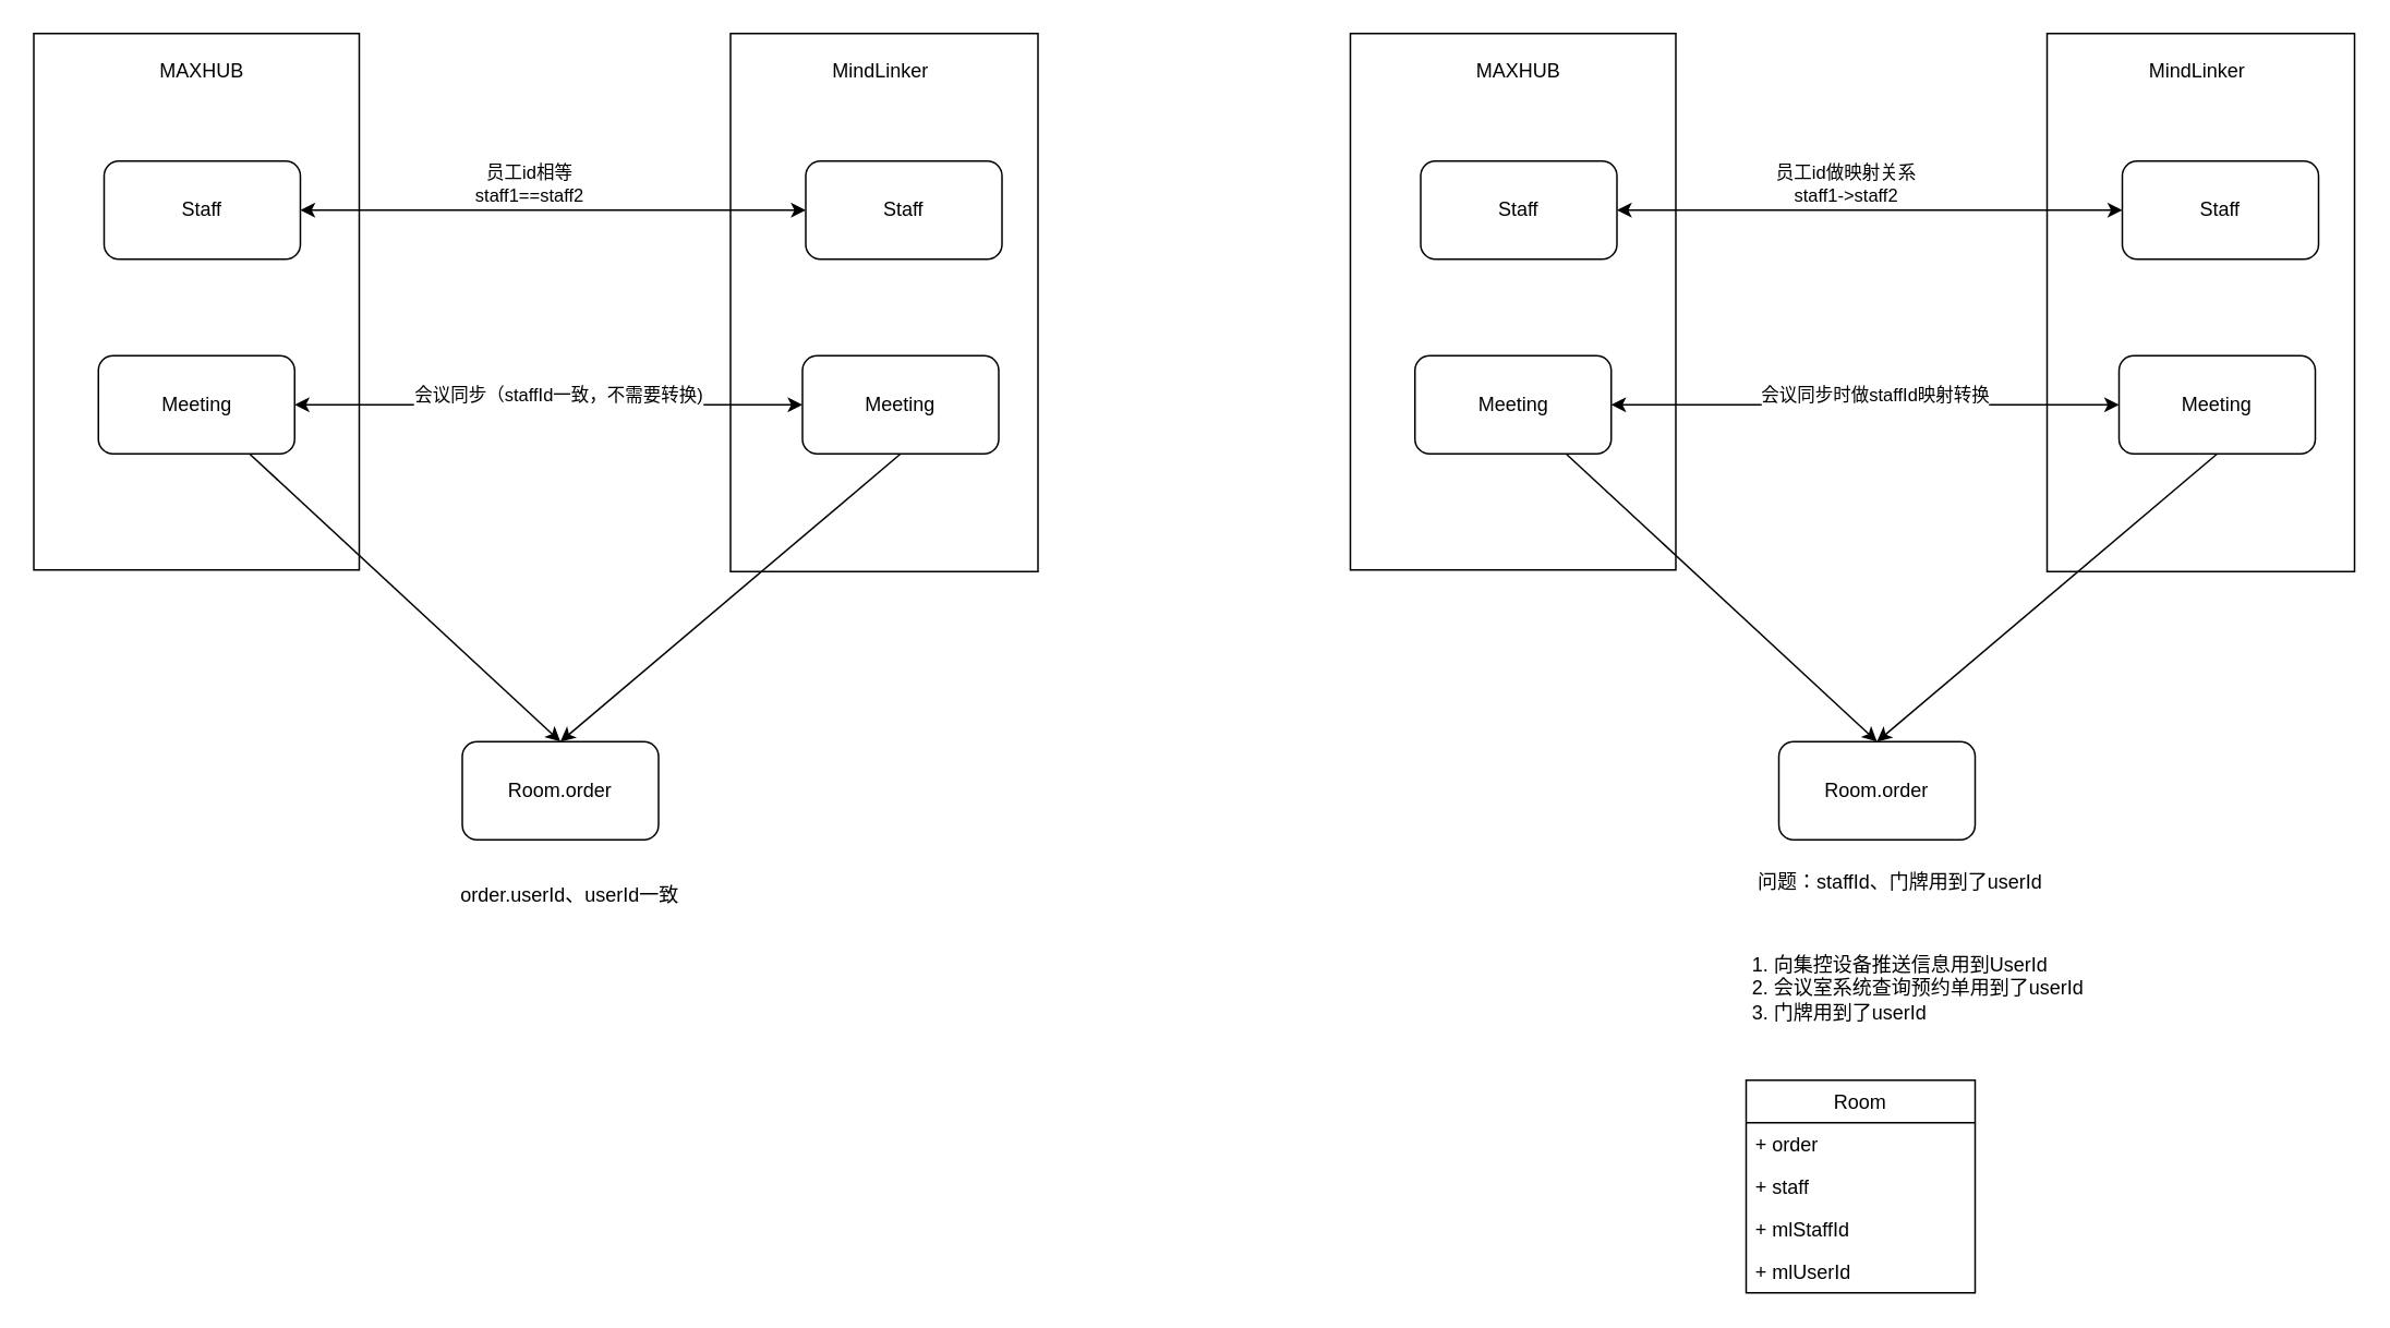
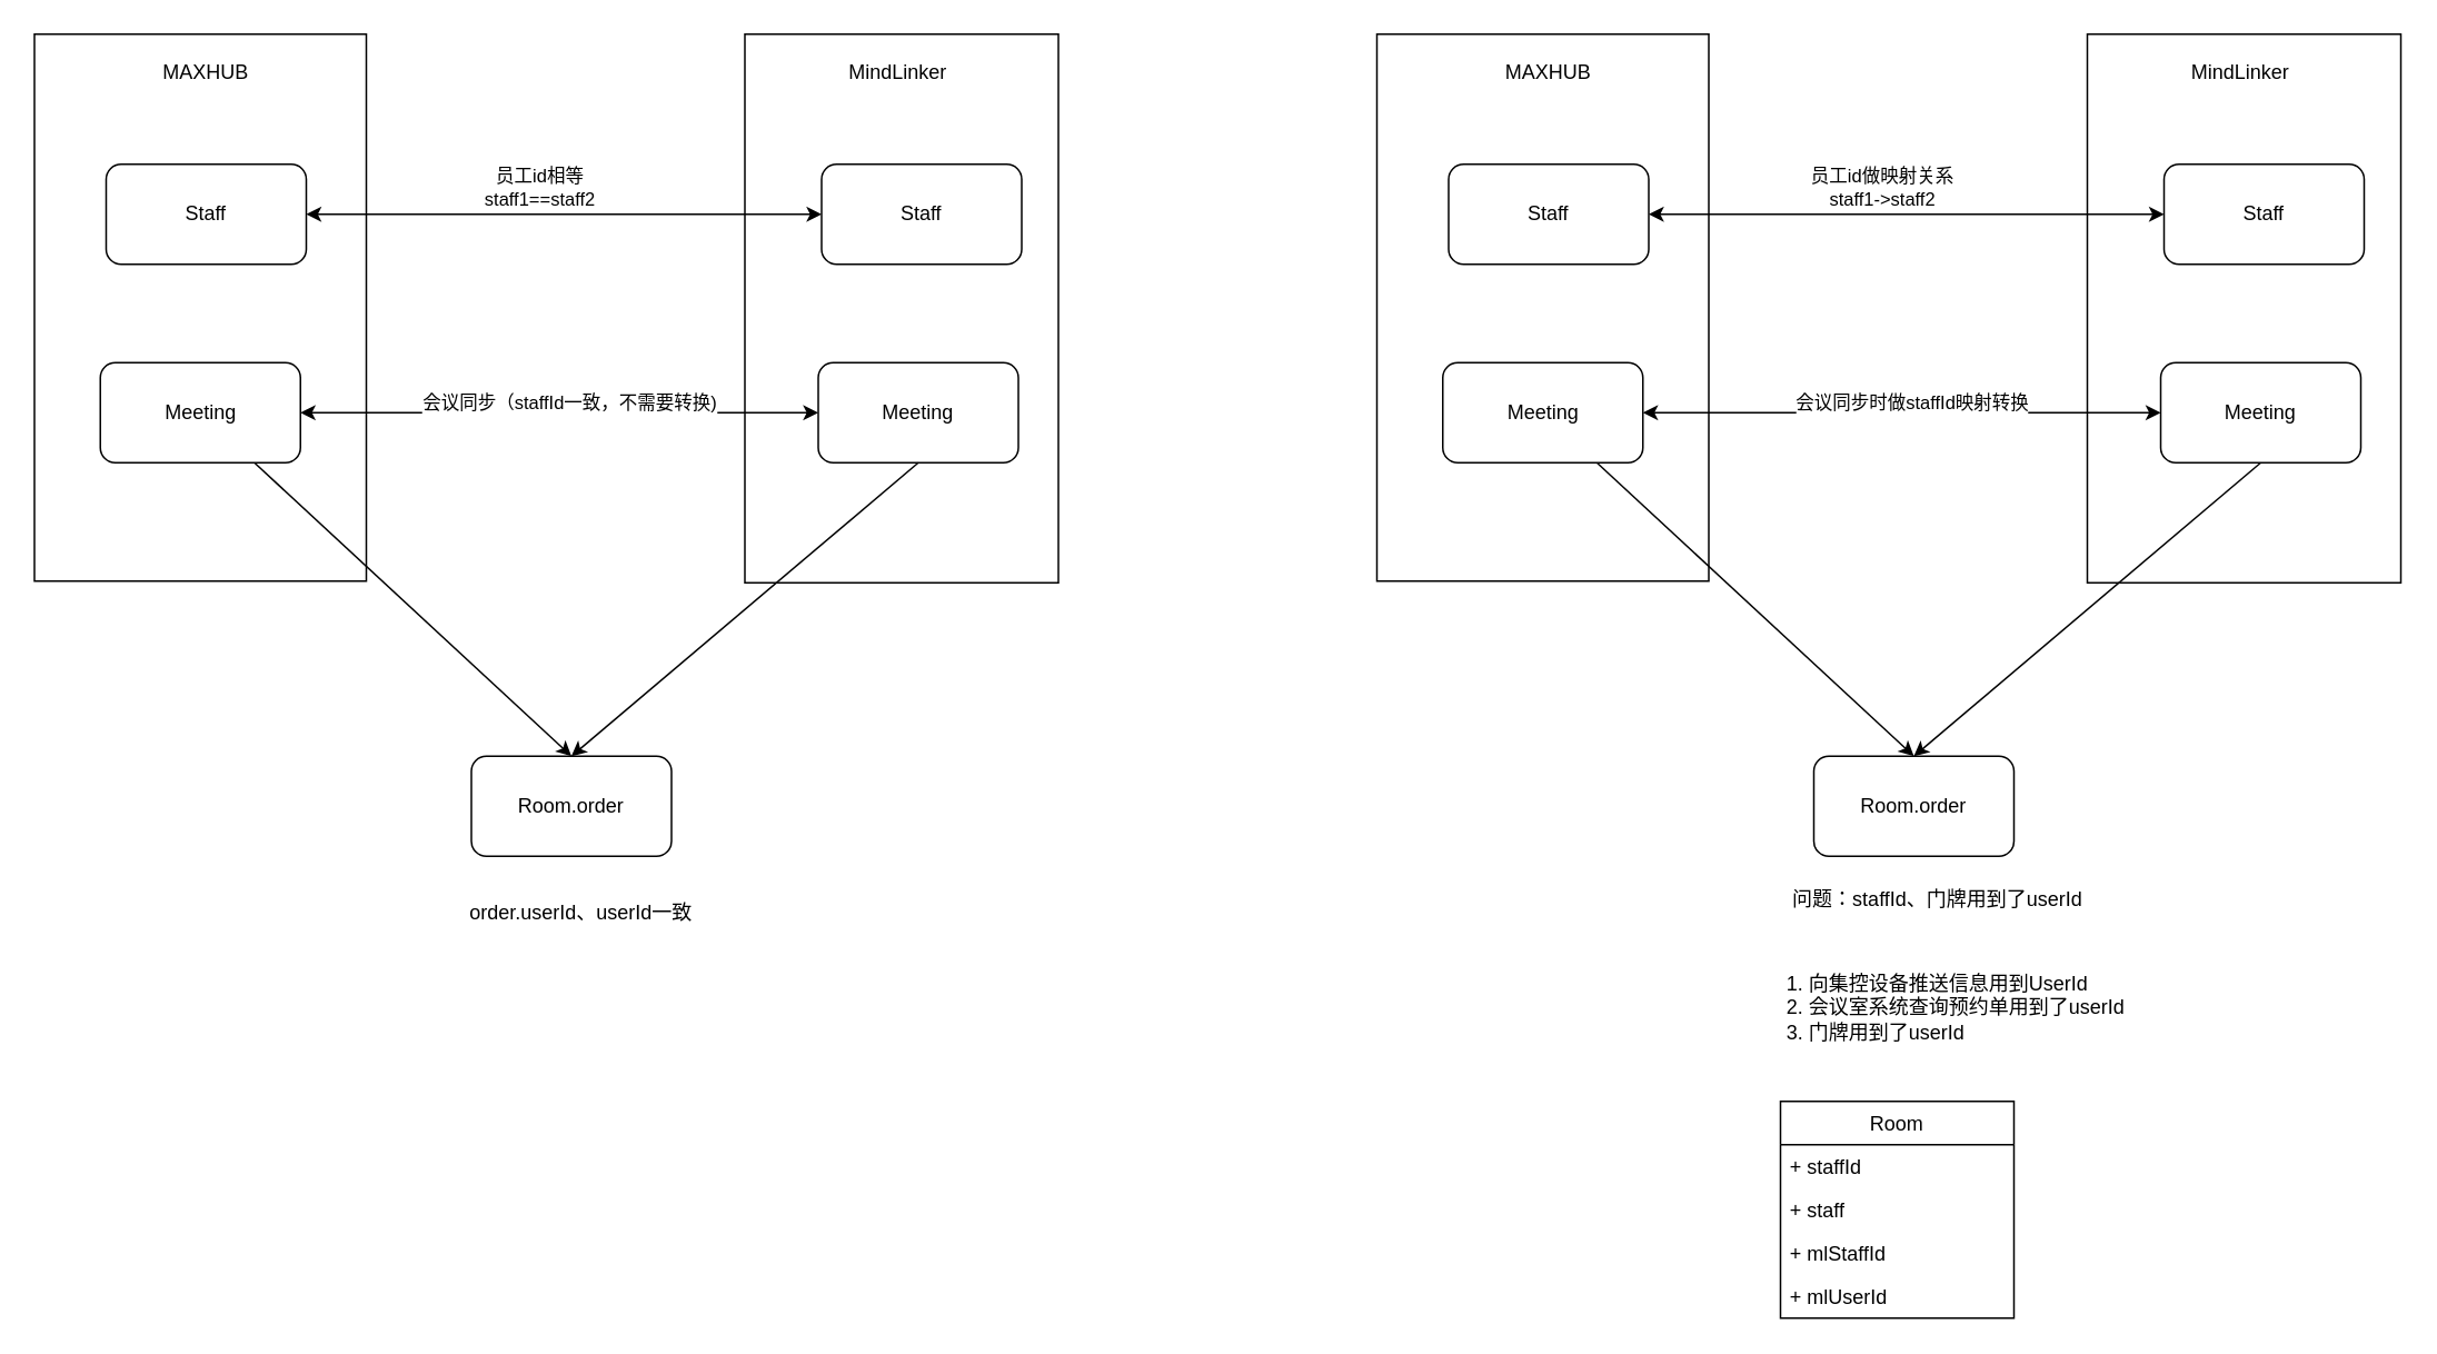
- <mxCell id="36" value="+ order" style="text;strokeColor=none;fillColor=none;align=left;verticalAlign=top;spacingLeft=4;spacingRight=4;overflow=hidden;rotatable=0;points=[[0,0.5],[1,0.5]];portConstraint=eastwest;" vertex="1" parent="35"><mxGeometry y="26" width="140" height="26" as="geometry" /></mxCell>
+ <mxCell id="36" value="+ staffId" style="text;strokeColor=none;fillColor=none;align=left;verticalAlign=top;spacingLeft=4;spacingRight=4;overflow=hidden;rotatable=0;points=[[0,0.5],[1,0.5]];portConstraint=eastwest;" vertex="1" parent="35"><mxGeometry y="26" width="140" height="26" as="geometry" /></mxCell>
